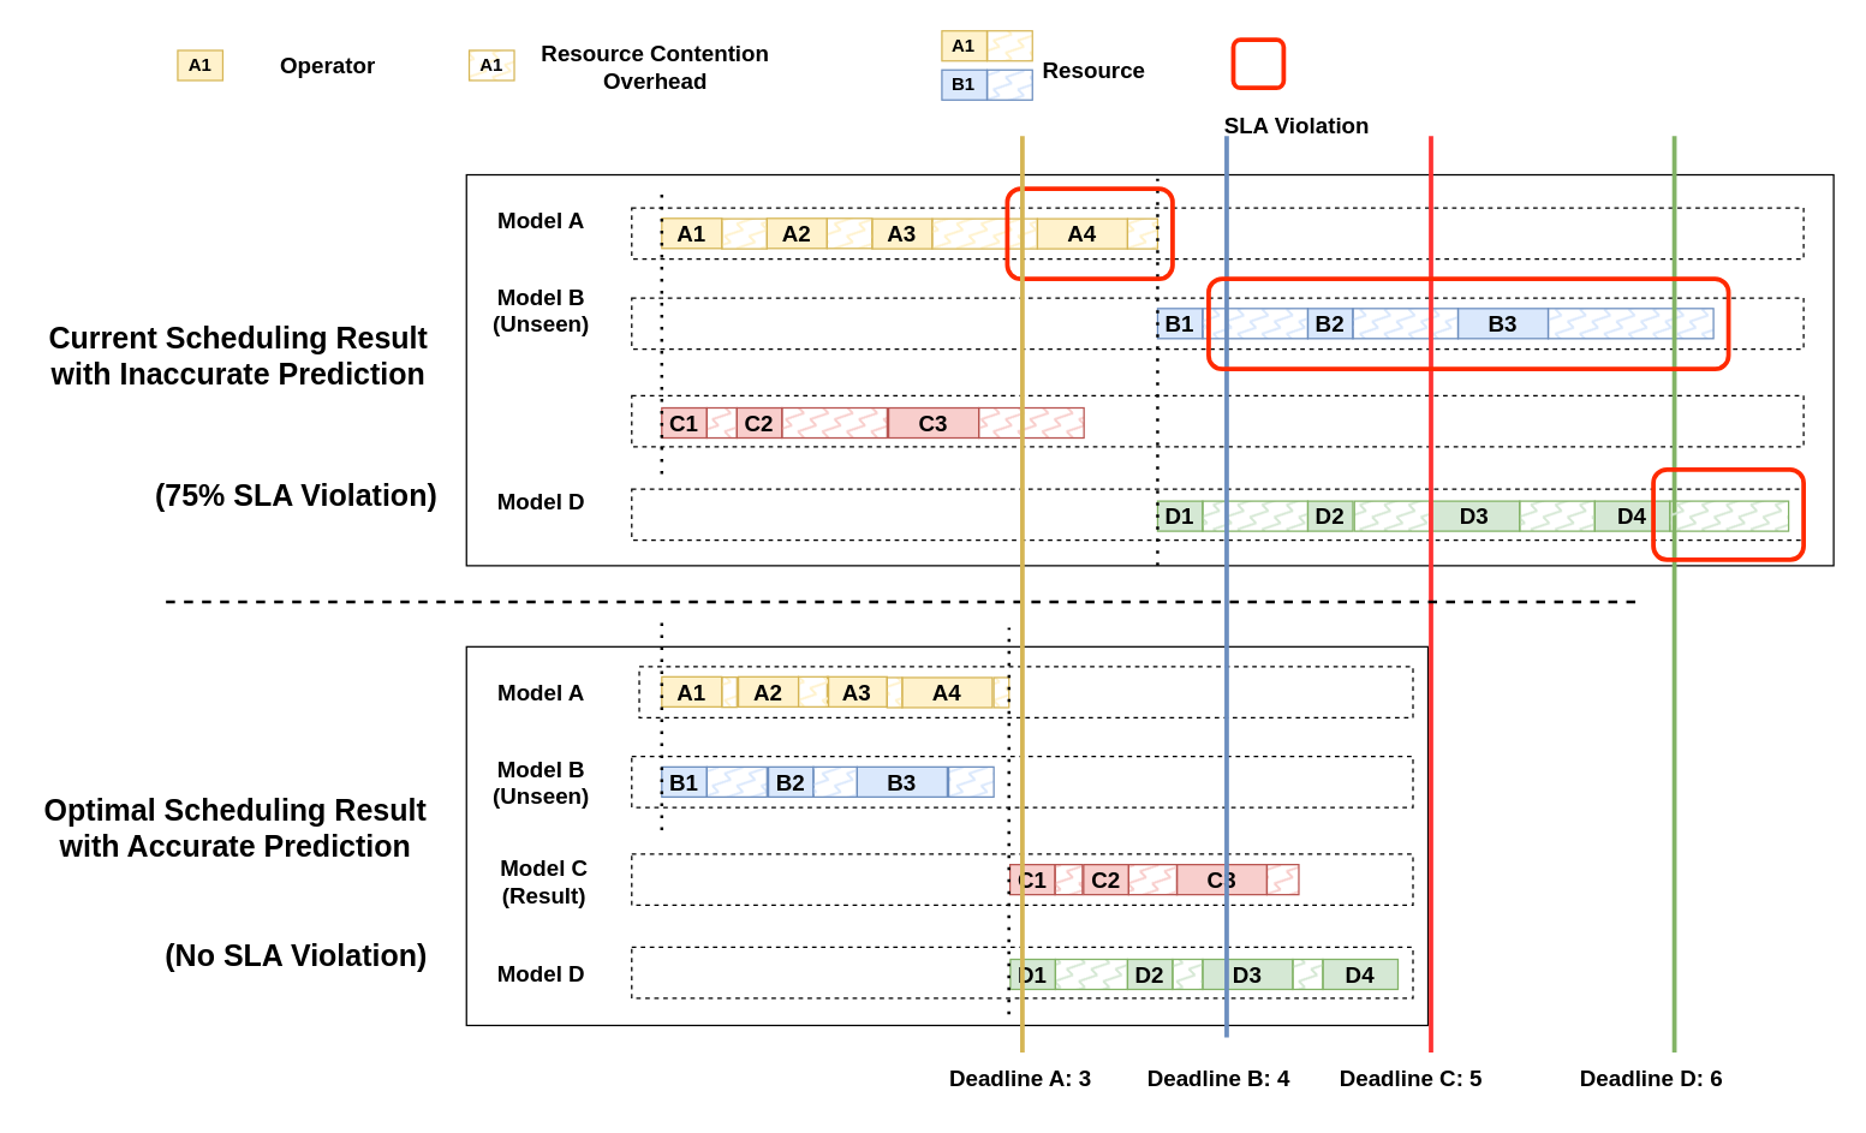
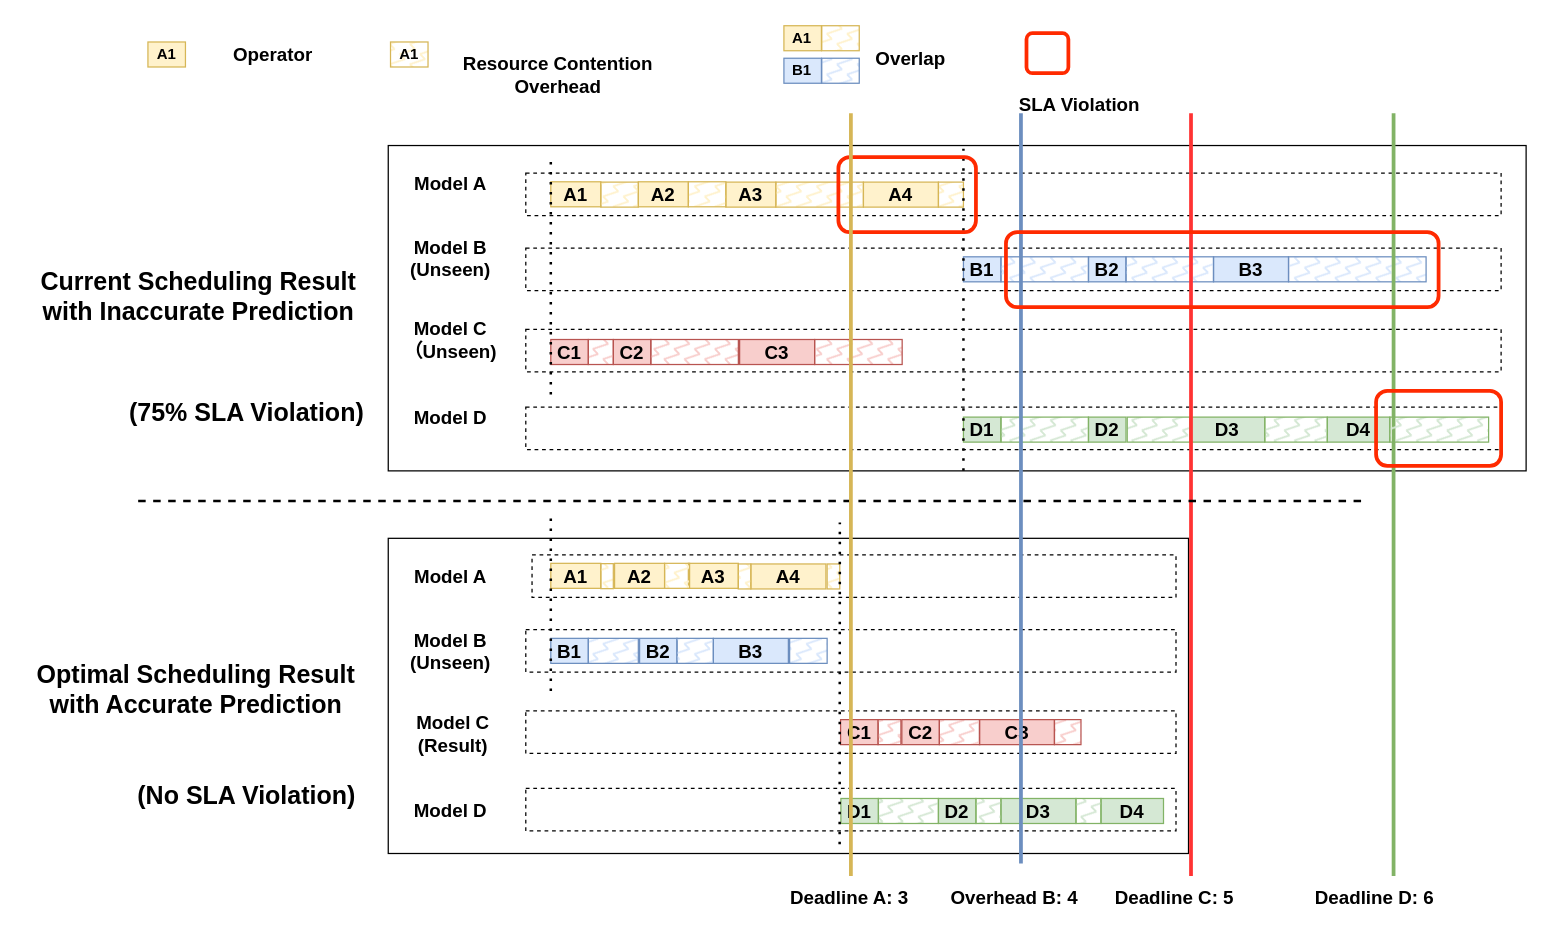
- <mxCell id="59" value="&lt;font style=&quot;font-size: 15px;&quot;&gt;Resource Contention Overhead&lt;/font&gt;" style="text;html=1;strokeColor=none;fillColor=none;align=center;verticalAlign=middle;whiteSpace=wrap;rounded=0;fontStyle=1" parent="1" vertex="1"><mxGeometry x="351.81" y="29" width="167.5" height="30" as="geometry" /></mxCell>
+ <mxCell id="59" value="&lt;font style=&quot;font-size: 15px;&quot;&gt;Resource Contention Overhead&lt;/font&gt;" style="text;html=1;strokeColor=none;fillColor=none;align=center;verticalAlign=middle;whiteSpace=wrap;rounded=0;fontStyle=1" parent="1" vertex="1"><mxGeometry x="361.81" y="44" width="167.5" height="30" as="geometry" /></mxCell>
- <mxCell id="4" value="&lt;font style=&quot;font-size: 15px;&quot;&gt;Resource&lt;br&gt;&lt;/font&gt;" style="text;html=1;strokeColor=none;fillColor=none;align=center;verticalAlign=middle;whiteSpace=wrap;rounded=0;fontStyle=1" parent="1" vertex="1"><mxGeometry x="669" y="31" width="117.75" height="30" as="geometry" /></mxCell>
+ <mxCell id="4" value="&lt;font style=&quot;font-size: 15px;&quot;&gt;Overlap&lt;br&gt;&lt;/font&gt;" style="text;html=1;strokeColor=none;fillColor=none;align=center;verticalAlign=middle;whiteSpace=wrap;rounded=0;fontStyle=1" parent="1" vertex="1"><mxGeometry x="669" y="31" width="117.75" height="30" as="geometry" /></mxCell>
+ <mxCell id="20" value="&lt;font style=&quot;font-size: 15px;&quot;&gt;Model C&lt;br&gt;（Unseen)&lt;br&gt;&lt;/font&gt;" style="text;html=1;strokeColor=none;fillColor=none;align=center;verticalAlign=middle;whiteSpace=wrap;rounded=0;fontStyle=1" parent="1" vertex="1"><mxGeometry x="310" y="255.81" width="100" height="30" as="geometry" /></mxCell>
- <mxCell id="95" value="&lt;font style=&quot;font-size: 15px;&quot;&gt;Deadline B: 4&lt;br&gt;&lt;/font&gt;" style="text;html=1;strokeColor=none;fillColor=none;align=center;verticalAlign=middle;whiteSpace=wrap;rounded=0;fontStyle=1" parent="1" vertex="1"><mxGeometry x="752.25" y="702" width="117.75" height="30" as="geometry" /></mxCell>
+ <mxCell id="95" value="&lt;font style=&quot;font-size: 15px;&quot;&gt;Overhead B: 4&lt;br&gt;&lt;/font&gt;" style="text;html=1;strokeColor=none;fillColor=none;align=center;verticalAlign=middle;whiteSpace=wrap;rounded=0;fontStyle=1" parent="1" vertex="1"><mxGeometry x="752.25" y="702" width="117.75" height="30" as="geometry" /></mxCell>
